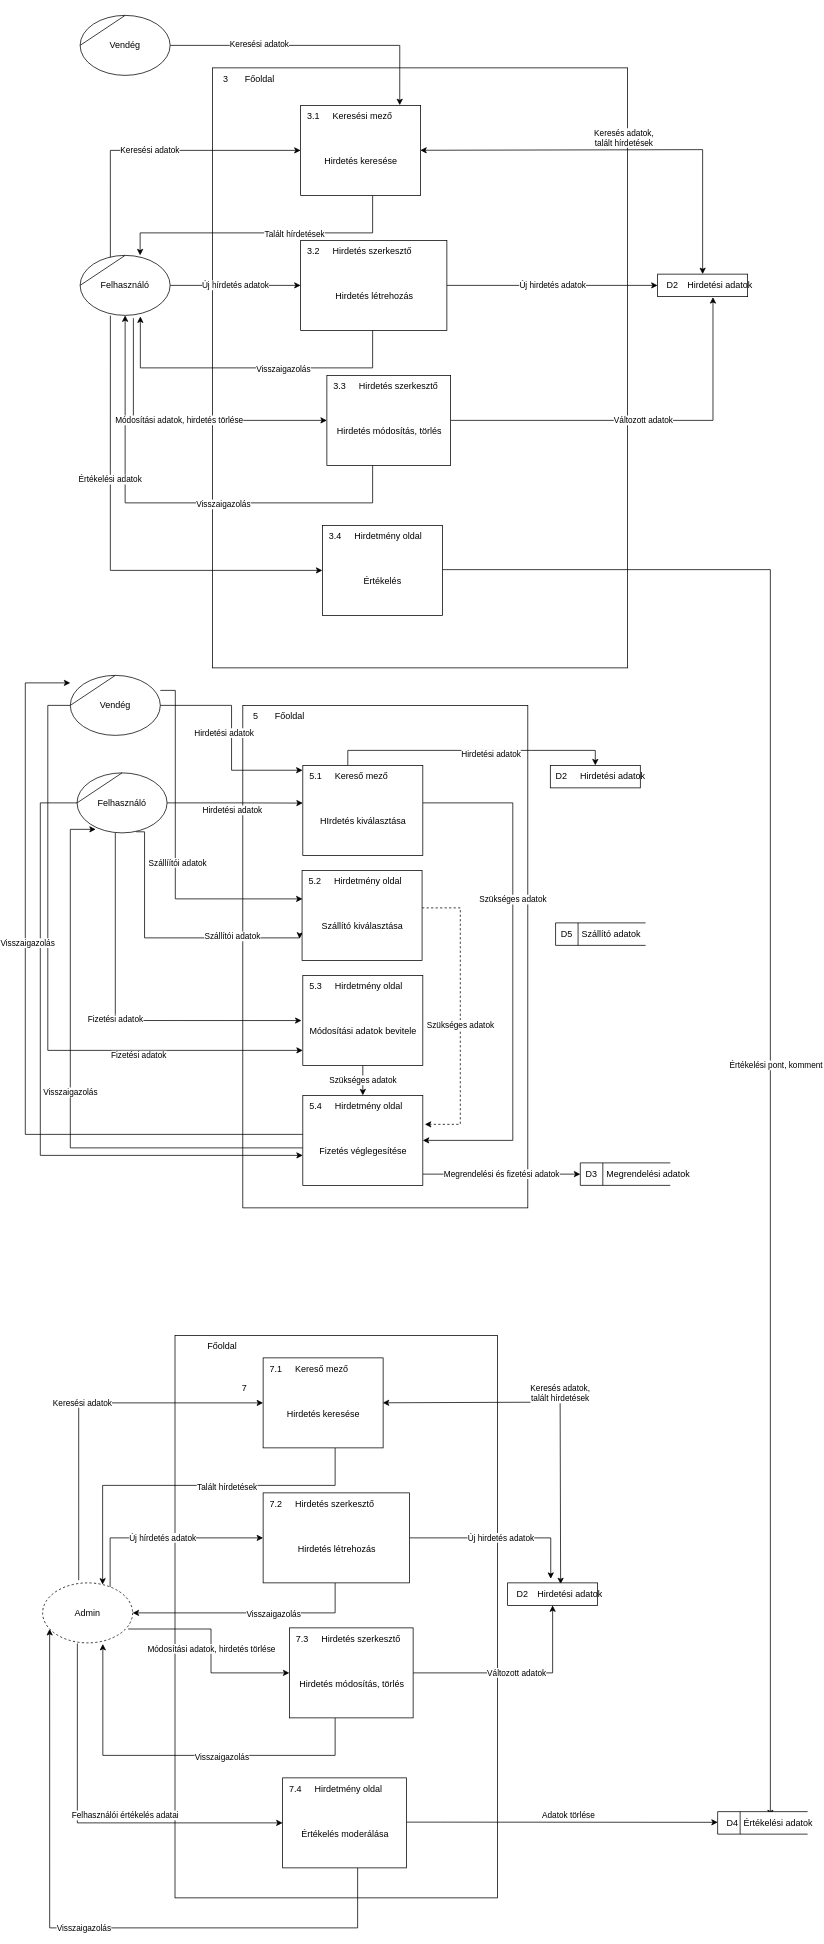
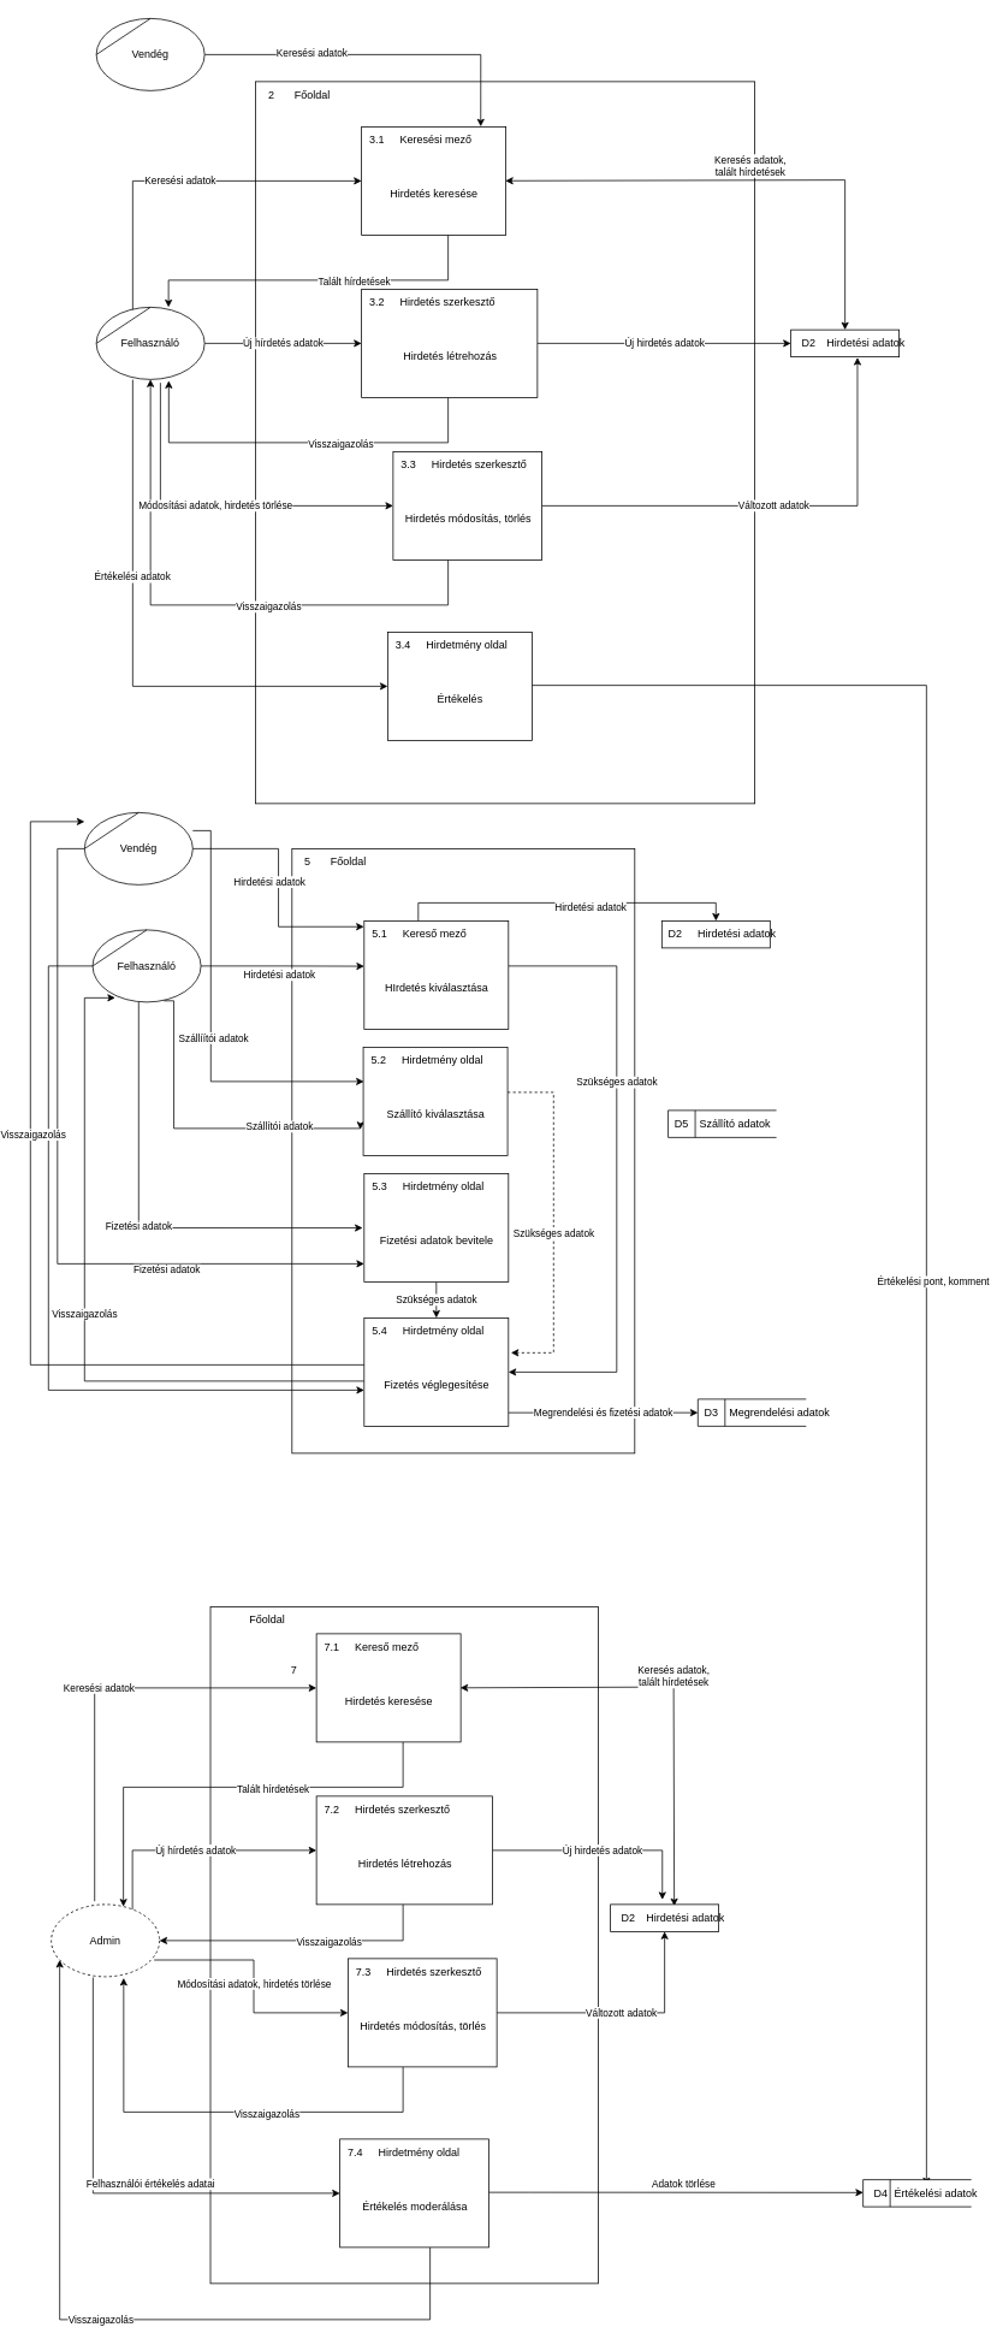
- <mxCell id="6" value="3" style="text;html=1;strokeColor=none;fillColor=none;align=center;verticalAlign=middle;whiteSpace=wrap;rounded=0;movable=0;resizable=0;rotatable=0;cloneable=0;deletable=0;connectable=0;allowArrows=0;pointerEvents=1;" parent="5" vertex="1"><mxGeometry width="35" height="30" as="geometry" /></mxCell>
+ <mxCell id="6" value="2" style="text;html=1;strokeColor=none;fillColor=none;align=center;verticalAlign=middle;whiteSpace=wrap;rounded=0;movable=0;resizable=0;rotatable=0;cloneable=0;deletable=0;connectable=0;allowArrows=0;pointerEvents=1;" parent="5" vertex="1"><mxGeometry width="35" height="30" as="geometry" /></mxCell>
- <mxCell id="56" value="Módosítási adatok bevitele" style="html=1;dashed=0;whitespace=wrap;shape=mxgraph.dfd.process;align=center;container=1;collapsible=0;spacingTop=30;" parent="1" vertex="1"><mxGeometry x="390.92" y="1300" width="160" height="120" as="geometry" /></mxCell>
+ <mxCell id="56" value="Fizetési adatok bevitele" style="html=1;dashed=0;whitespace=wrap;shape=mxgraph.dfd.process;align=center;container=1;collapsible=0;spacingTop=30;" parent="1" vertex="1"><mxGeometry x="390.92" y="1300" width="160" height="120" as="geometry" /></mxCell>
